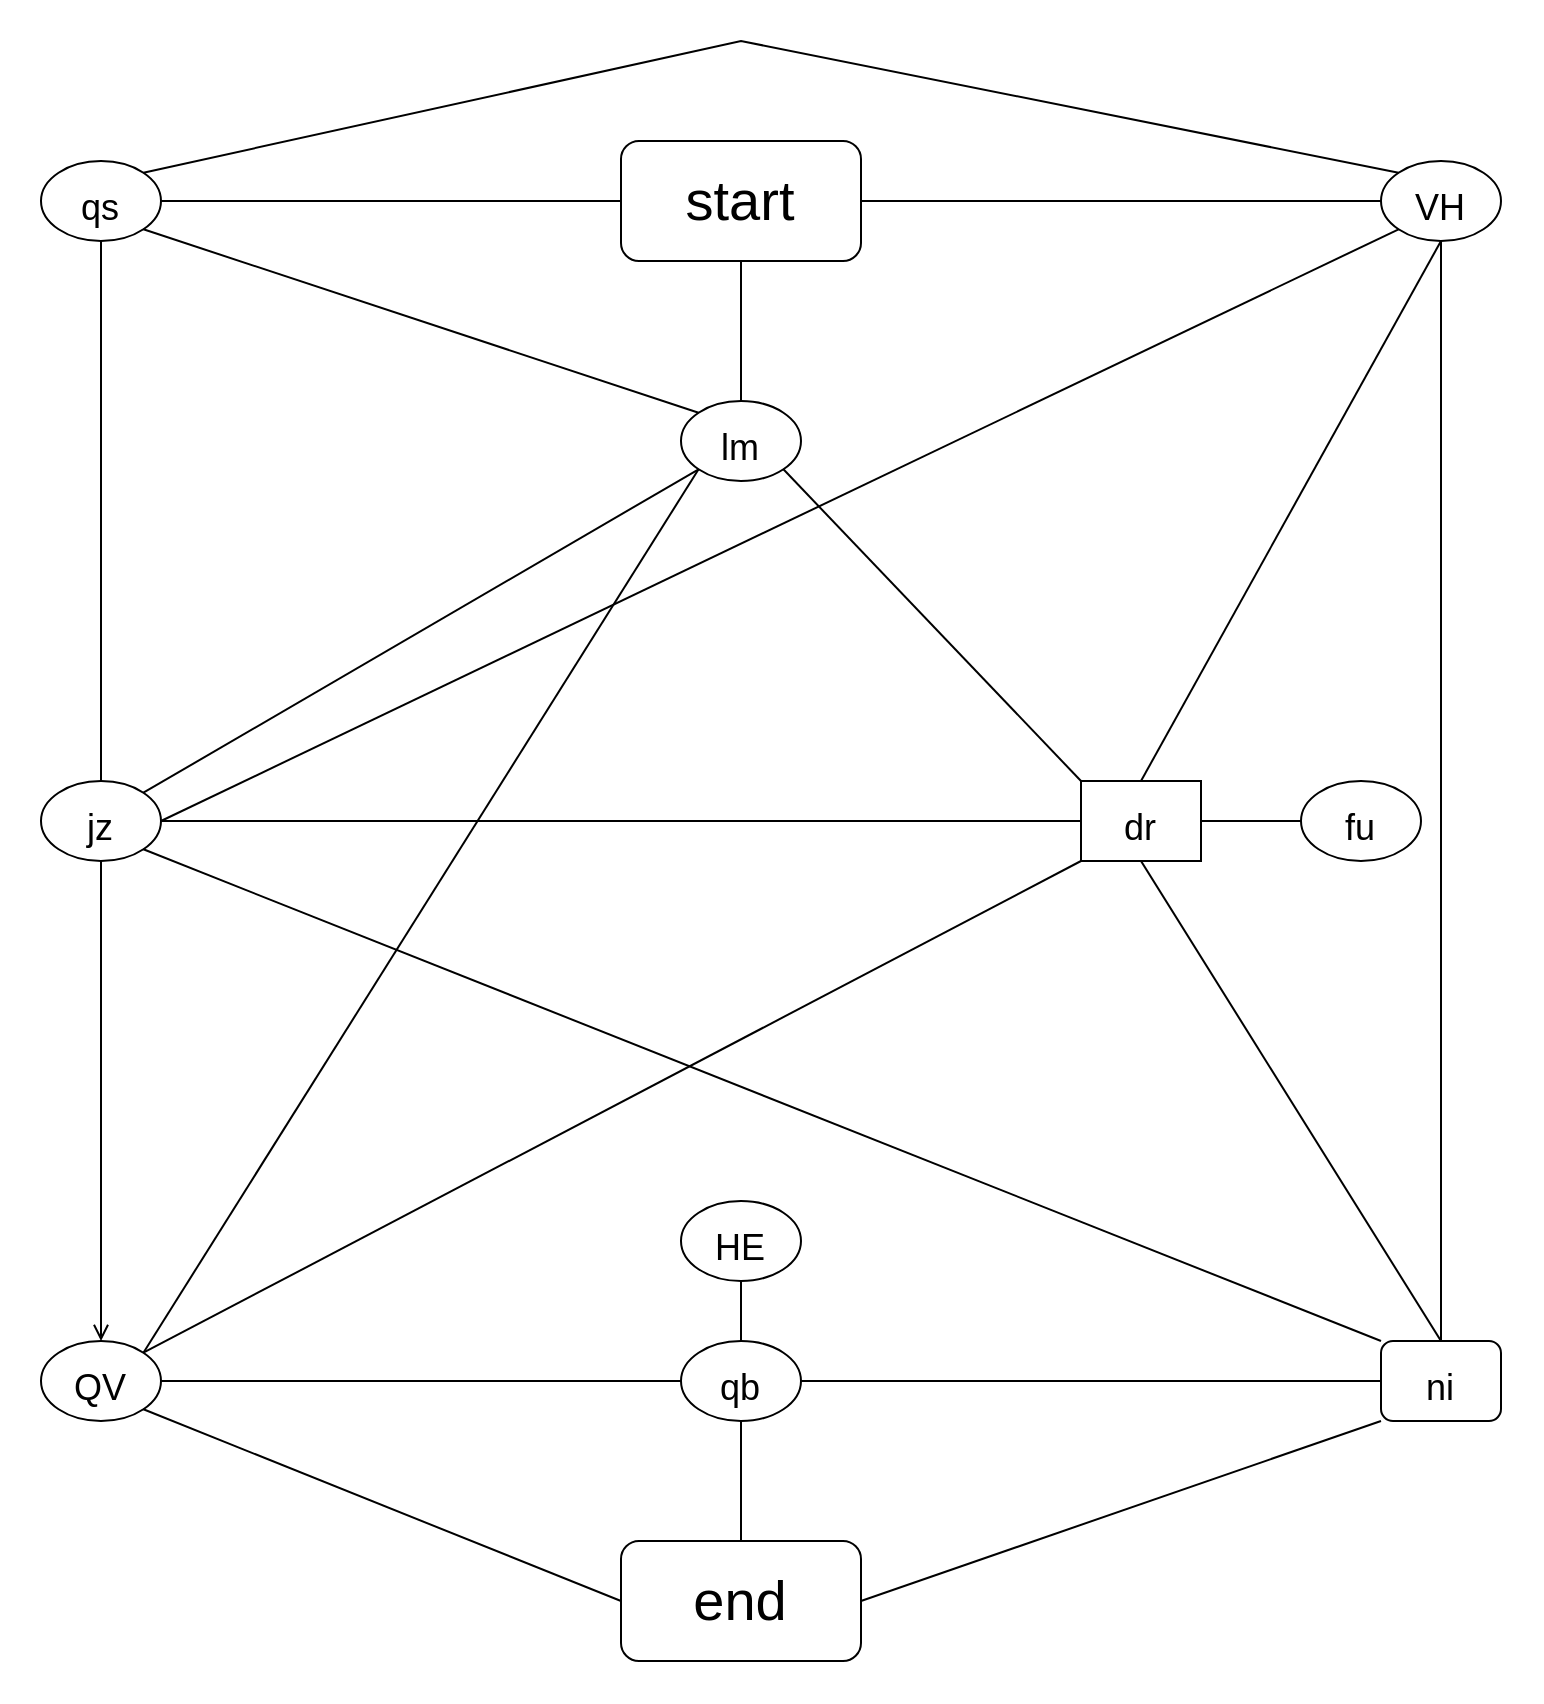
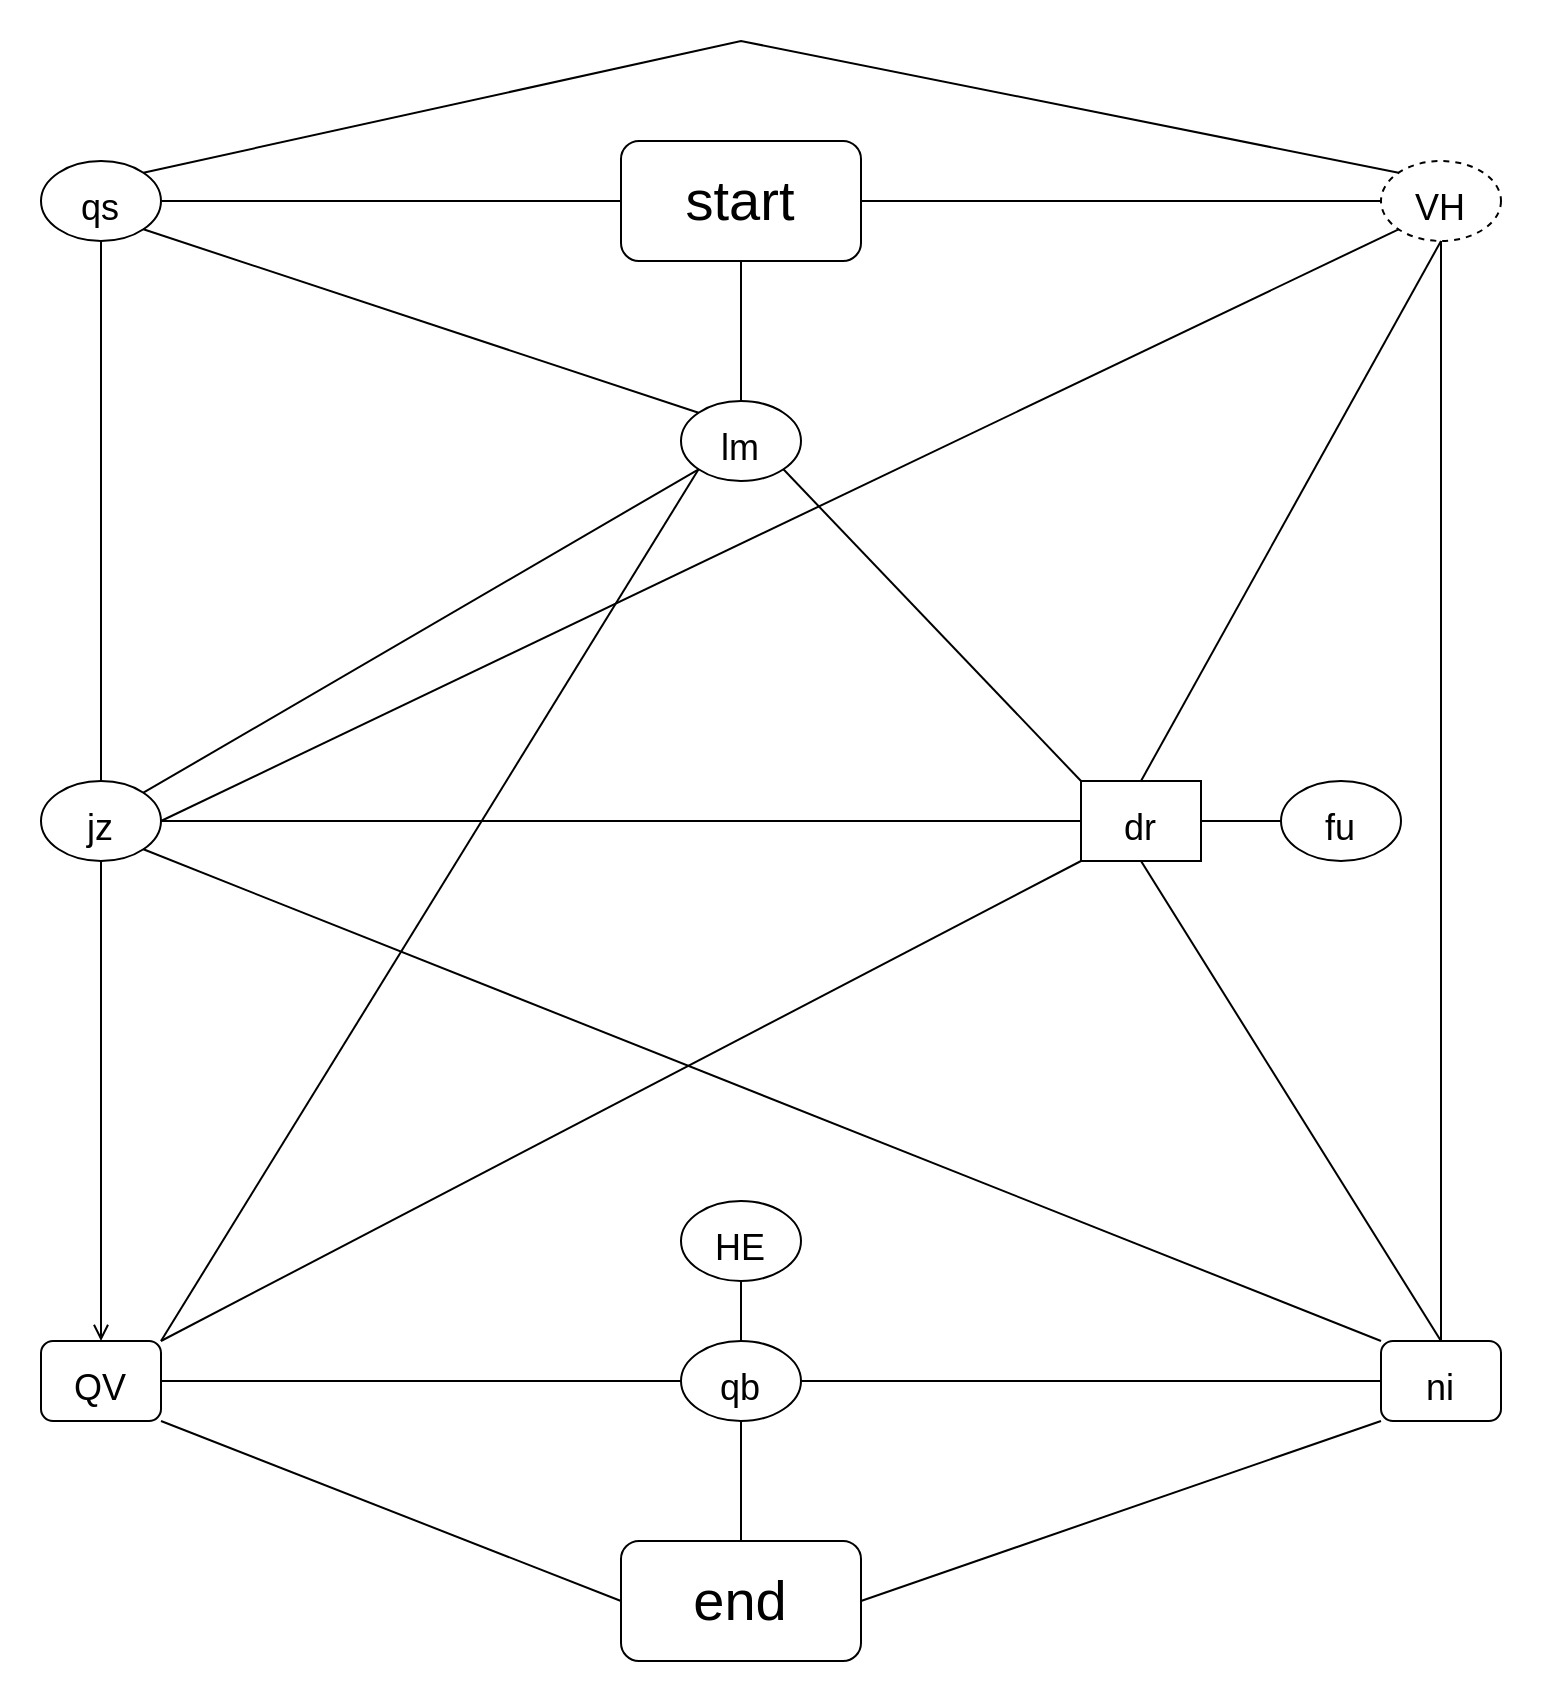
- <mxCell id="6" value="&lt;font style=&quot;font-size: 18px&quot;&gt;VH&lt;/font&gt;" style="ellipse;whiteSpace=wrap;html=1;fontSize=28;" vertex="1" parent="1"><mxGeometry x="690" y="80" width="60" height="40" as="geometry" /></mxCell>
+ <mxCell id="6" value="&lt;font style=&quot;font-size: 18px&quot;&gt;VH&lt;/font&gt;" style="ellipse;whiteSpace=wrap;html=1;fontSize=28;dashed=1;" vertex="1" parent="1"><mxGeometry x="690" y="80" width="60" height="40" as="geometry" /></mxCell>
- <mxCell id="33" value="&lt;font style=&quot;font-size: 18px&quot;&gt;fu&lt;/font&gt;" style="ellipse;whiteSpace=wrap;html=1;fontSize=28;" vertex="1" parent="1"><mxGeometry x="650" y="390" width="60" height="40" as="geometry" /></mxCell>
+ <mxCell id="33" value="&lt;font style=&quot;font-size: 18px&quot;&gt;fu&lt;/font&gt;" style="ellipse;whiteSpace=wrap;html=1;fontSize=28;" vertex="1" parent="1"><mxGeometry x="640" y="390" width="60" height="40" as="geometry" /></mxCell>
- <mxCell id="10" value="&lt;font style=&quot;font-size: 18px&quot;&gt;QV&lt;/font&gt;" style="ellipse;whiteSpace=wrap;html=1;fontSize=28;" vertex="1" parent="1"><mxGeometry x="20" y="670" width="60" height="40" as="geometry" /></mxCell>
+ <mxCell id="10" value="&lt;font style=&quot;font-size: 18px&quot;&gt;QV&lt;/font&gt;" style="whiteSpace=wrap;html=1;fontSize=28;rounded=1;" vertex="1" parent="1"><mxGeometry x="20" y="670" width="60" height="40" as="geometry" /></mxCell>
